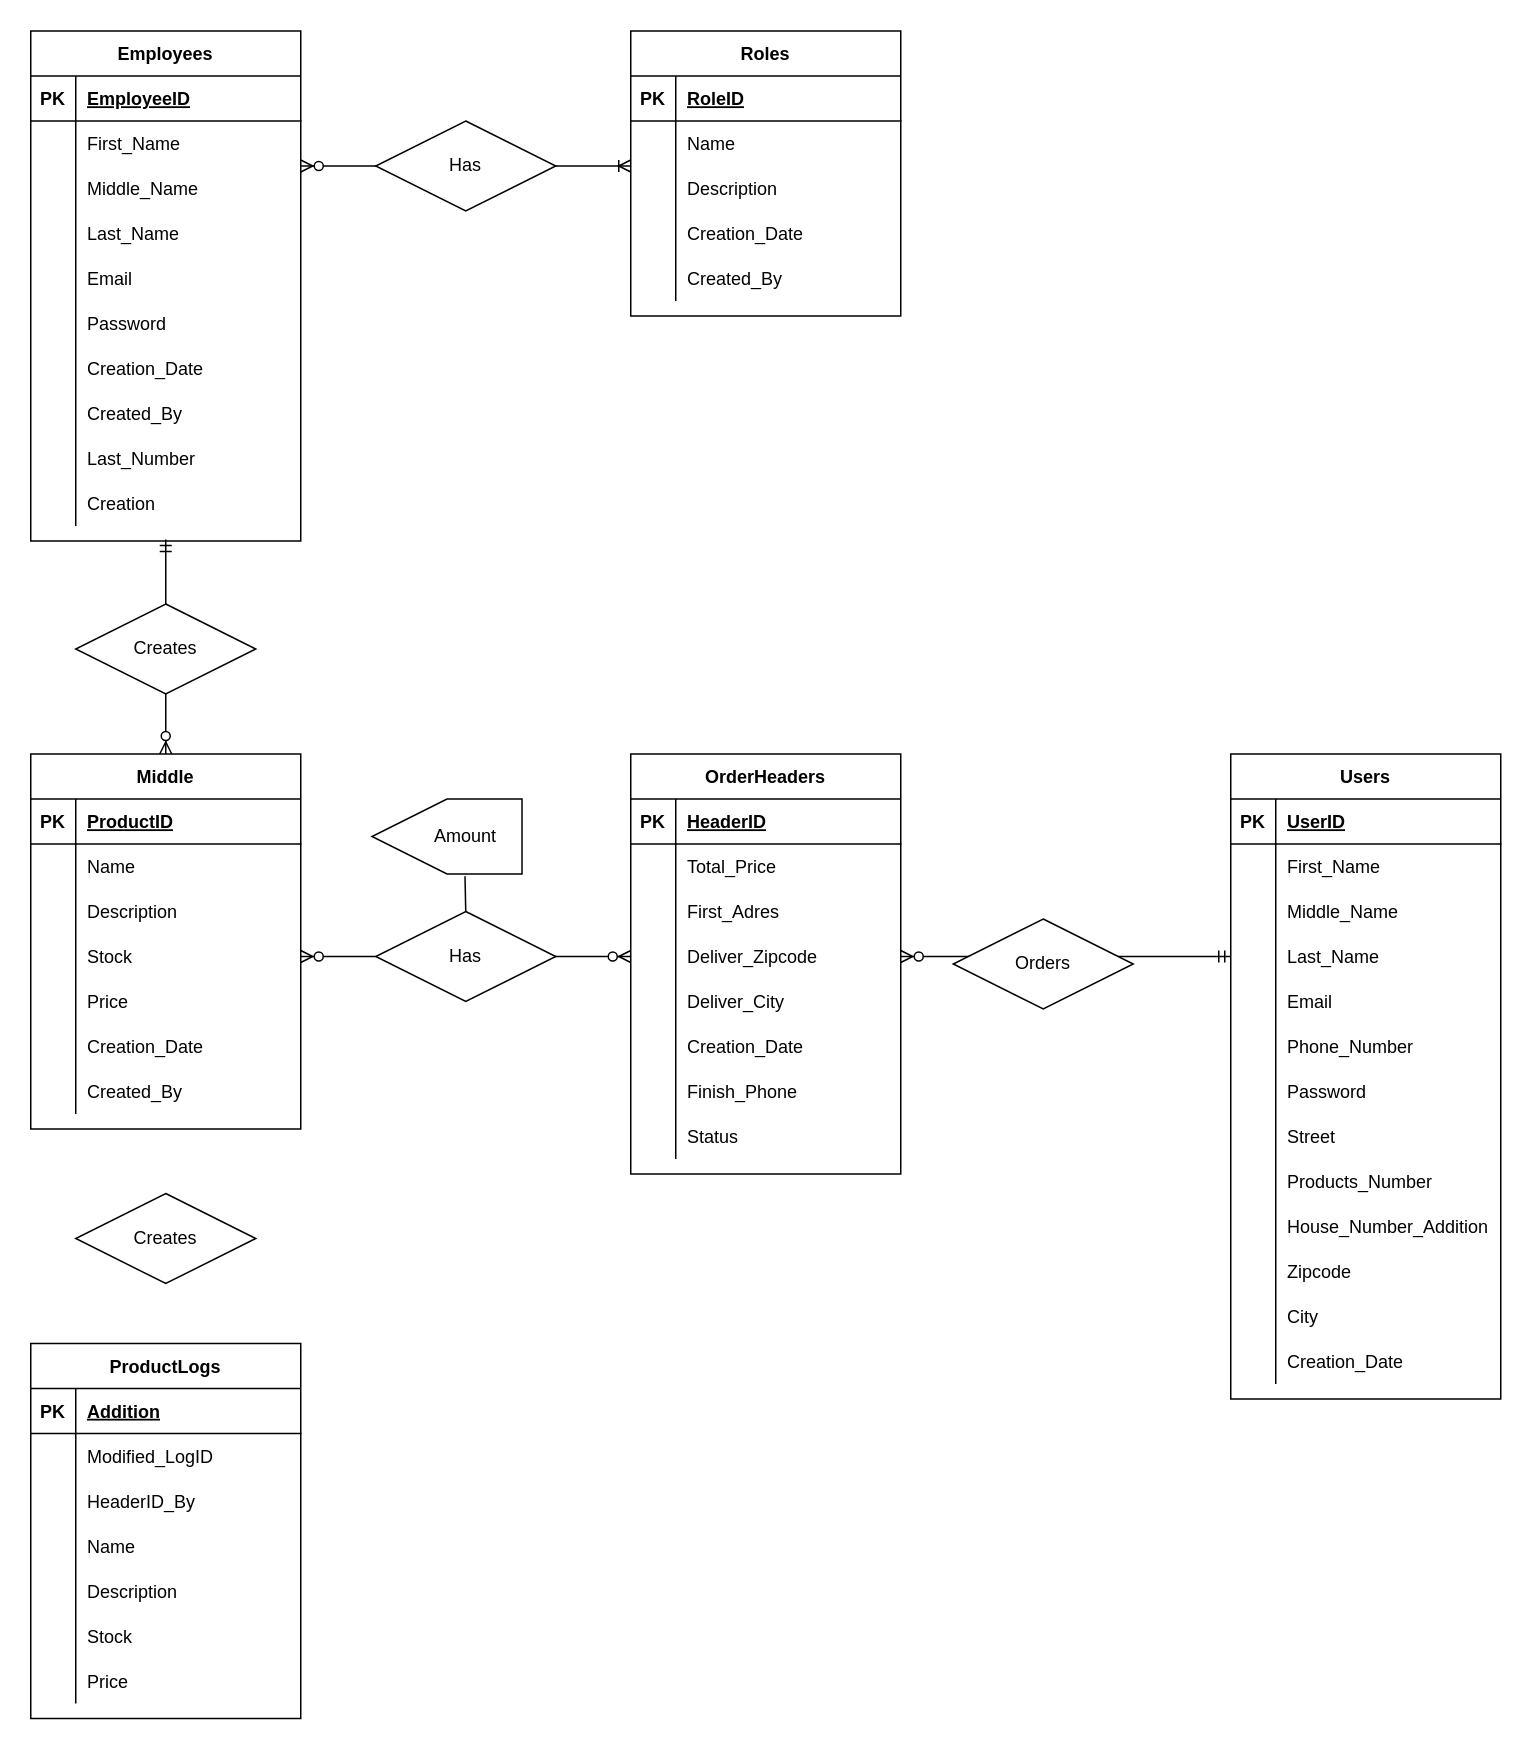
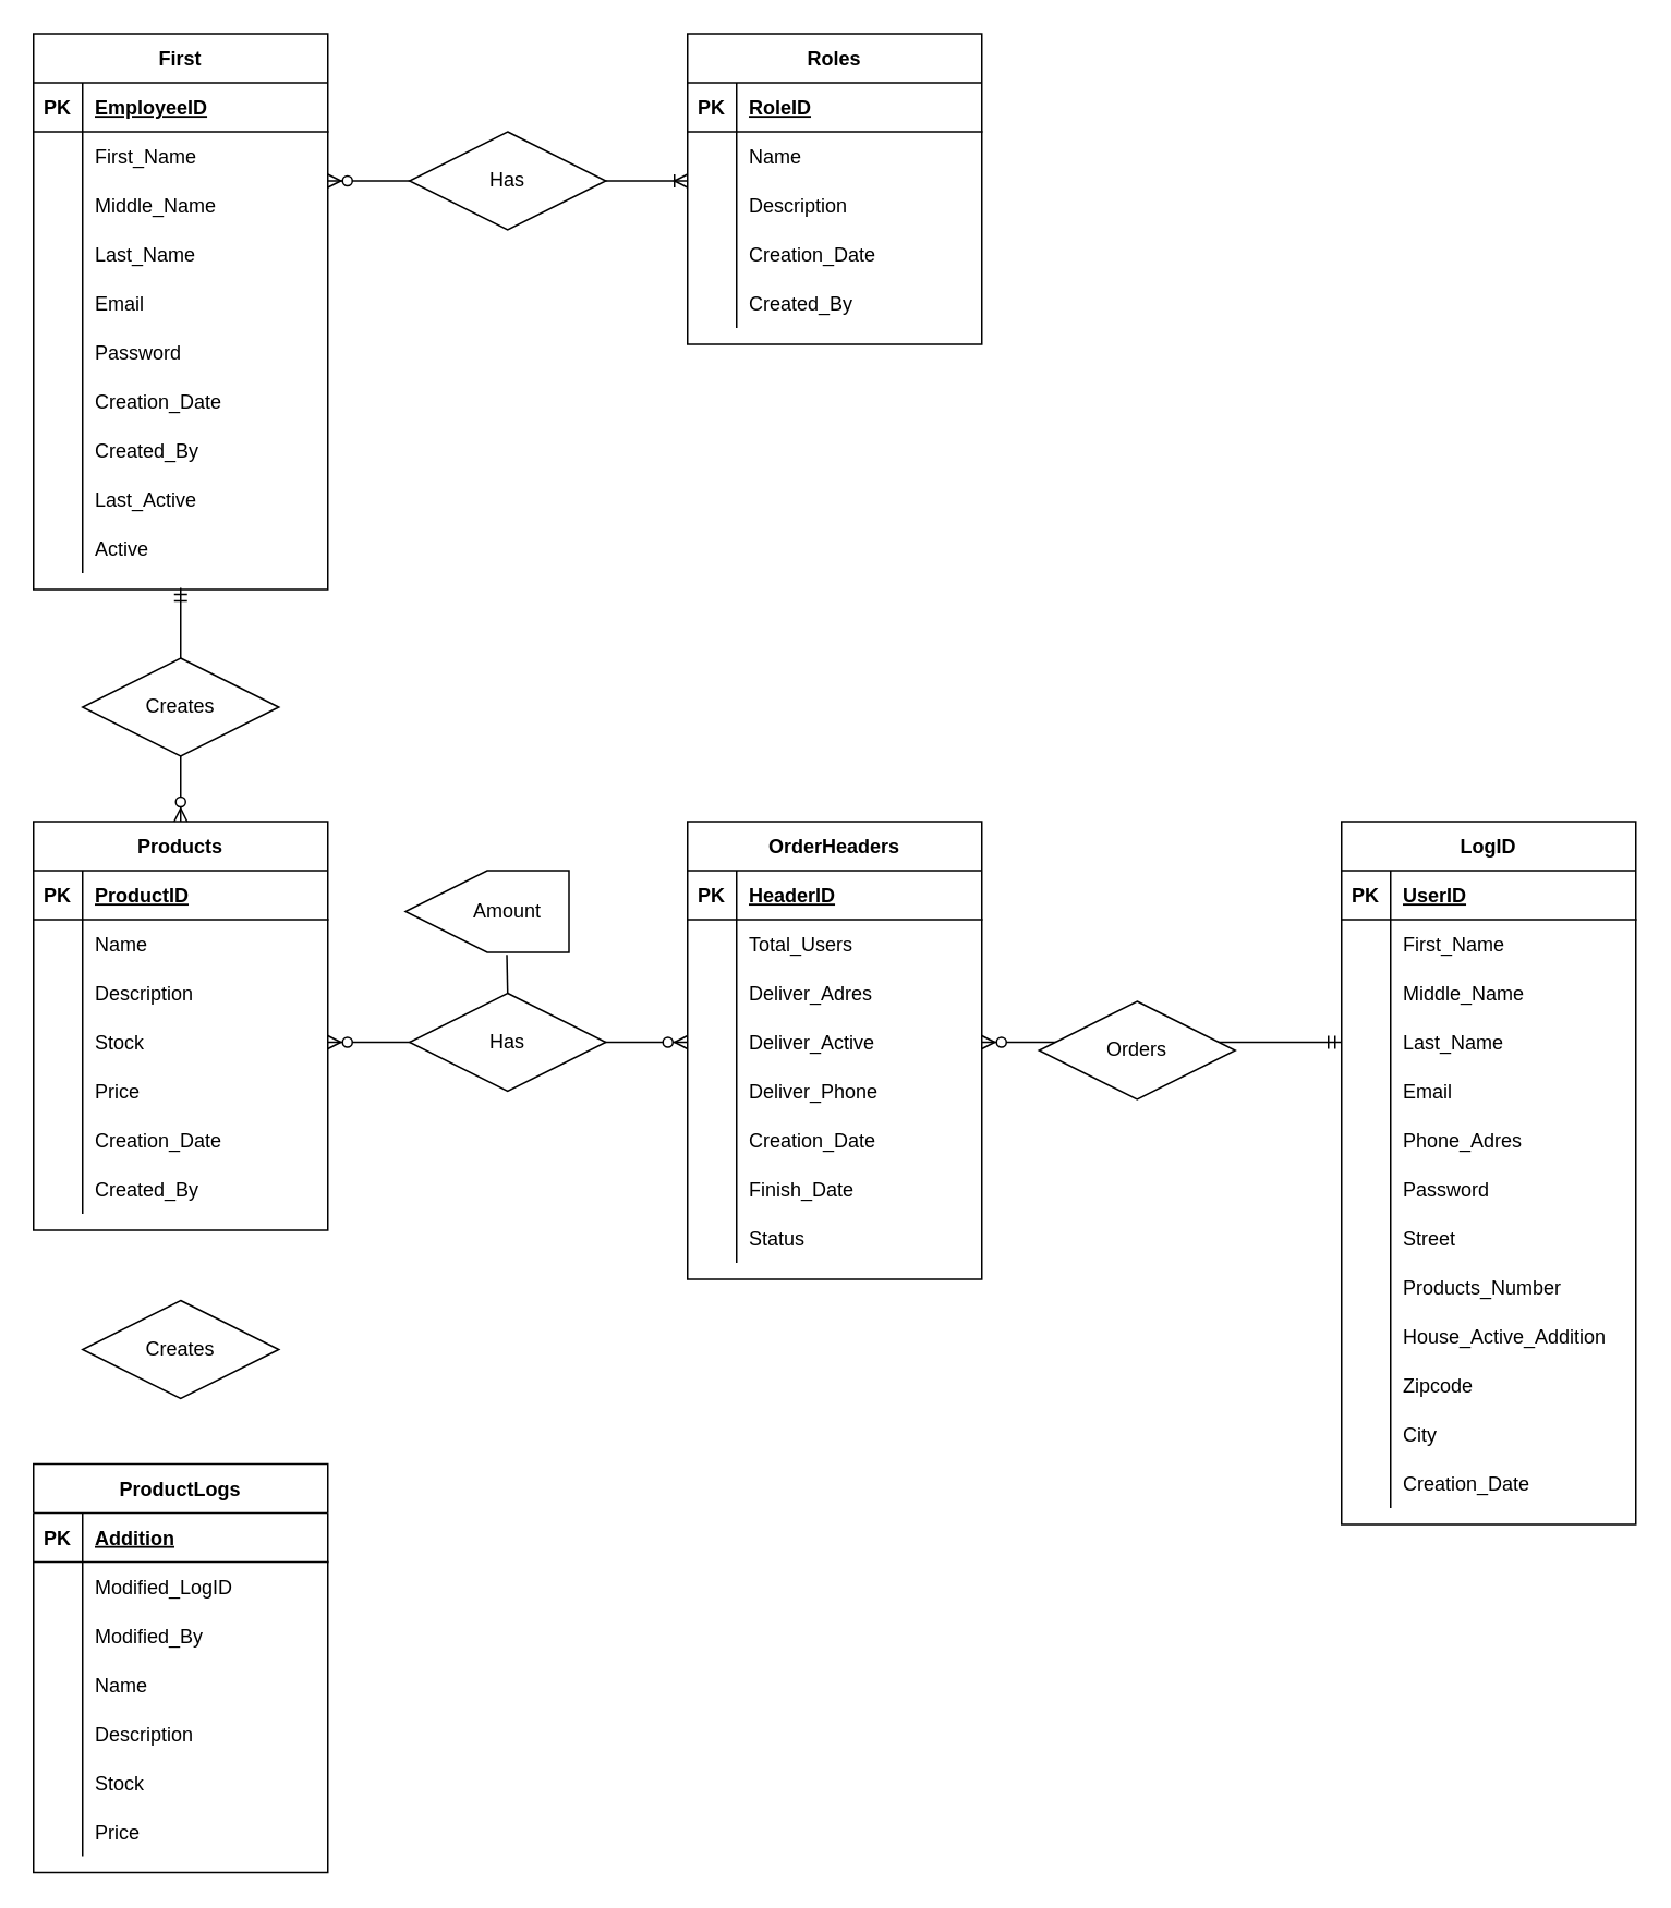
- <mxCell id="2" value="Employees" style="shape=table;startSize=30;container=1;collapsible=1;childLayout=tableLayout;fixedRows=1;rowLines=0;fontStyle=1;align=center;resizeLast=1;" parent="1" vertex="1"><mxGeometry x="20" y="20" width="180" height="340" as="geometry" /></mxCell>
+ <mxCell id="2" value="First" style="shape=table;startSize=30;container=1;collapsible=1;childLayout=tableLayout;fixedRows=1;rowLines=0;fontStyle=1;align=center;resizeLast=1;" parent="1" vertex="1"><mxGeometry x="20" y="20" width="180" height="340" as="geometry" /></mxCell>
- <mxCell id="29" value="Last_Number" style="shape=partialRectangle;connectable=0;fillColor=none;top=0;left=0;bottom=0;right=0;align=left;spacingLeft=6;overflow=hidden;" parent="27" vertex="1"><mxGeometry x="30" width="150" height="30" as="geometry"><mxRectangle width="150" height="30" as="alternateBounds" /></mxGeometry></mxCell>
+ <mxCell id="29" value="Last_Active" style="shape=partialRectangle;connectable=0;fillColor=none;top=0;left=0;bottom=0;right=0;align=left;spacingLeft=6;overflow=hidden;" parent="27" vertex="1"><mxGeometry x="30" width="150" height="30" as="geometry"><mxRectangle width="150" height="30" as="alternateBounds" /></mxGeometry></mxCell>
- <mxCell id="32" value="Creation" style="shape=partialRectangle;connectable=0;fillColor=none;top=0;left=0;bottom=0;right=0;align=left;spacingLeft=6;overflow=hidden;" parent="30" vertex="1"><mxGeometry x="30" width="150" height="30" as="geometry"><mxRectangle width="150" height="30" as="alternateBounds" /></mxGeometry></mxCell>
+ <mxCell id="32" value="Active" style="shape=partialRectangle;connectable=0;fillColor=none;top=0;left=0;bottom=0;right=0;align=left;spacingLeft=6;overflow=hidden;" parent="30" vertex="1"><mxGeometry x="30" width="150" height="30" as="geometry"><mxRectangle width="150" height="30" as="alternateBounds" /></mxGeometry></mxCell>
- <mxCell id="89" value="Middle" style="shape=table;startSize=30;container=1;collapsible=1;childLayout=tableLayout;fixedRows=1;rowLines=0;fontStyle=1;align=center;resizeLast=1;" parent="1" vertex="1"><mxGeometry x="20" y="502" width="180" height="250" as="geometry" /></mxCell>
+ <mxCell id="89" value="Products" style="shape=table;startSize=30;container=1;collapsible=1;childLayout=tableLayout;fixedRows=1;rowLines=0;fontStyle=1;align=center;resizeLast=1;" parent="1" vertex="1"><mxGeometry x="20" y="502" width="180" height="250" as="geometry" /></mxCell>
- <mxCell id="49" value="Users" style="shape=table;startSize=30;container=1;collapsible=1;childLayout=tableLayout;fixedRows=1;rowLines=0;fontStyle=1;align=center;resizeLast=1;" parent="1" vertex="1"><mxGeometry x="820" y="502" width="180" height="430" as="geometry" /></mxCell>
+ <mxCell id="49" value="LogID" style="shape=table;startSize=30;container=1;collapsible=1;childLayout=tableLayout;fixedRows=1;rowLines=0;fontStyle=1;align=center;resizeLast=1;" parent="1" vertex="1"><mxGeometry x="820" y="502" width="180" height="430" as="geometry" /></mxCell>
- <mxCell id="147" value="Total_Price" style="shape=partialRectangle;connectable=0;fillColor=none;top=0;left=0;bottom=0;right=0;align=left;spacingLeft=6;overflow=hidden;" vertex="1" parent="145"><mxGeometry x="30" width="150" height="30" as="geometry"><mxRectangle width="150" height="30" as="alternateBounds" /></mxGeometry></mxCell>
+ <mxCell id="147" value="Total_Users" style="shape=partialRectangle;connectable=0;fillColor=none;top=0;left=0;bottom=0;right=0;align=left;spacingLeft=6;overflow=hidden;" vertex="1" parent="145"><mxGeometry x="30" width="150" height="30" as="geometry"><mxRectangle width="150" height="30" as="alternateBounds" /></mxGeometry></mxCell>
- <mxCell id="150" value="First_Adres" style="shape=partialRectangle;connectable=0;fillColor=none;top=0;left=0;bottom=0;right=0;align=left;spacingLeft=6;overflow=hidden;" vertex="1" parent="148"><mxGeometry x="30" width="150" height="30" as="geometry"><mxRectangle width="150" height="30" as="alternateBounds" /></mxGeometry></mxCell>
+ <mxCell id="150" value="Deliver_Adres" style="shape=partialRectangle;connectable=0;fillColor=none;top=0;left=0;bottom=0;right=0;align=left;spacingLeft=6;overflow=hidden;" vertex="1" parent="148"><mxGeometry x="30" width="150" height="30" as="geometry"><mxRectangle width="150" height="30" as="alternateBounds" /></mxGeometry></mxCell>
- <mxCell id="153" value="Deliver_Zipcode" style="shape=partialRectangle;connectable=0;fillColor=none;top=0;left=0;bottom=0;right=0;align=left;spacingLeft=6;overflow=hidden;" vertex="1" parent="151"><mxGeometry x="30" width="150" height="30" as="geometry"><mxRectangle width="150" height="30" as="alternateBounds" /></mxGeometry></mxCell>
+ <mxCell id="153" value="Deliver_Active" style="shape=partialRectangle;connectable=0;fillColor=none;top=0;left=0;bottom=0;right=0;align=left;spacingLeft=6;overflow=hidden;" vertex="1" parent="151"><mxGeometry x="30" width="150" height="30" as="geometry"><mxRectangle width="150" height="30" as="alternateBounds" /></mxGeometry></mxCell>
- <mxCell id="156" value="Deliver_City" style="shape=partialRectangle;connectable=0;fillColor=none;top=0;left=0;bottom=0;right=0;align=left;spacingLeft=6;overflow=hidden;" vertex="1" parent="154"><mxGeometry x="30" width="150" height="30" as="geometry"><mxRectangle width="150" height="30" as="alternateBounds" /></mxGeometry></mxCell>
+ <mxCell id="156" value="Deliver_Phone" style="shape=partialRectangle;connectable=0;fillColor=none;top=0;left=0;bottom=0;right=0;align=left;spacingLeft=6;overflow=hidden;" vertex="1" parent="154"><mxGeometry x="30" width="150" height="30" as="geometry"><mxRectangle width="150" height="30" as="alternateBounds" /></mxGeometry></mxCell>
- <mxCell id="67" value="Phone_Number" style="shape=partialRectangle;connectable=0;fillColor=none;top=0;left=0;bottom=0;right=0;align=left;spacingLeft=6;overflow=hidden;" parent="65" vertex="1"><mxGeometry x="30" width="150" height="30" as="geometry"><mxRectangle width="150" height="30" as="alternateBounds" /></mxGeometry></mxCell>
+ <mxCell id="67" value="Phone_Adres" style="shape=partialRectangle;connectable=0;fillColor=none;top=0;left=0;bottom=0;right=0;align=left;spacingLeft=6;overflow=hidden;" parent="65" vertex="1"><mxGeometry x="30" width="150" height="30" as="geometry"><mxRectangle width="150" height="30" as="alternateBounds" /></mxGeometry></mxCell>
- <mxCell id="162" value="Finish_Phone" style="shape=partialRectangle;connectable=0;fillColor=none;top=0;left=0;bottom=0;right=0;align=left;spacingLeft=6;overflow=hidden;" vertex="1" parent="160"><mxGeometry x="30" width="150" height="30" as="geometry"><mxRectangle width="150" height="30" as="alternateBounds" /></mxGeometry></mxCell>
+ <mxCell id="162" value="Finish_Date" style="shape=partialRectangle;connectable=0;fillColor=none;top=0;left=0;bottom=0;right=0;align=left;spacingLeft=6;overflow=hidden;" vertex="1" parent="160"><mxGeometry x="30" width="150" height="30" as="geometry"><mxRectangle width="150" height="30" as="alternateBounds" /></mxGeometry></mxCell>
- <mxCell id="79" value="House_Number_Addition" style="shape=partialRectangle;connectable=0;fillColor=none;top=0;left=0;bottom=0;right=0;align=left;spacingLeft=6;overflow=hidden;" parent="77" vertex="1"><mxGeometry x="30" width="150" height="30" as="geometry"><mxRectangle width="150" height="30" as="alternateBounds" /></mxGeometry></mxCell>
+ <mxCell id="79" value="House_Active_Addition" style="shape=partialRectangle;connectable=0;fillColor=none;top=0;left=0;bottom=0;right=0;align=left;spacingLeft=6;overflow=hidden;" parent="77" vertex="1"><mxGeometry x="30" width="150" height="30" as="geometry"><mxRectangle width="150" height="30" as="alternateBounds" /></mxGeometry></mxCell>
- <mxCell id="120" value="HeaderID_By" style="shape=partialRectangle;connectable=0;fillColor=none;top=0;left=0;bottom=0;right=0;align=left;spacingLeft=6;overflow=hidden;" parent="118" vertex="1"><mxGeometry x="30" width="150" height="30" as="geometry"><mxRectangle width="150" height="30" as="alternateBounds" /></mxGeometry></mxCell>
+ <mxCell id="120" value="Modified_By" style="shape=partialRectangle;connectable=0;fillColor=none;top=0;left=0;bottom=0;right=0;align=left;spacingLeft=6;overflow=hidden;" parent="118" vertex="1"><mxGeometry x="30" width="150" height="30" as="geometry"><mxRectangle width="150" height="30" as="alternateBounds" /></mxGeometry></mxCell>
